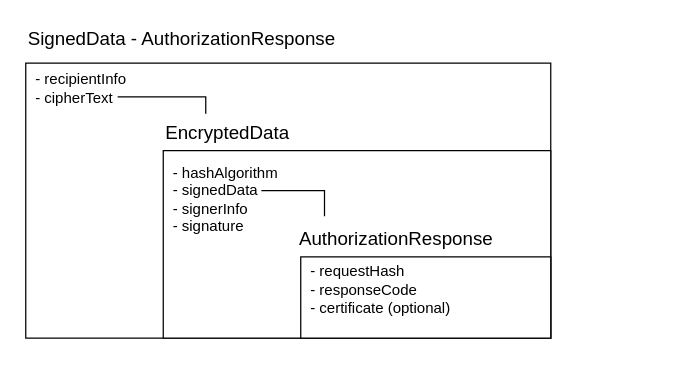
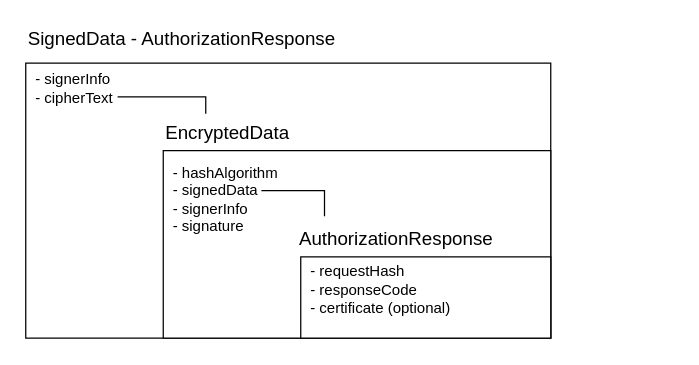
- <mxCell id="8" value="&lt;div style=&quot;font-size: 14px&quot;&gt;&lt;font style=&quot;font-size: 12px&quot;&gt;- recipientInfo&lt;/font&gt;&lt;/div&gt;&lt;div style=&quot;font-size: 12px&quot;&gt;&lt;font style=&quot;font-size: 12px&quot;&gt;- cipherText&lt;br&gt;&lt;/font&gt;&lt;/div&gt;" style="text;html=1;strokeColor=none;fillColor=none;align=left;verticalAlign=middle;whiteSpace=wrap;rounded=0;fontSize=15;" parent="1" vertex="1"><mxGeometry x="26" y="39" width="110" height="60" as="geometry" /></mxCell>
+ <mxCell id="8" value="&lt;div style=&quot;font-size: 14px&quot;&gt;&lt;font style=&quot;font-size: 12px&quot;&gt;- signerInfo&lt;/font&gt;&lt;/div&gt;&lt;div style=&quot;font-size: 12px&quot;&gt;&lt;font style=&quot;font-size: 12px&quot;&gt;- cipherText&lt;br&gt;&lt;/font&gt;&lt;/div&gt;" style="text;html=1;strokeColor=none;fillColor=none;align=left;verticalAlign=middle;whiteSpace=wrap;rounded=0;fontSize=15;" parent="1" vertex="1"><mxGeometry x="26" y="39" width="110" height="60" as="geometry" /></mxCell>
